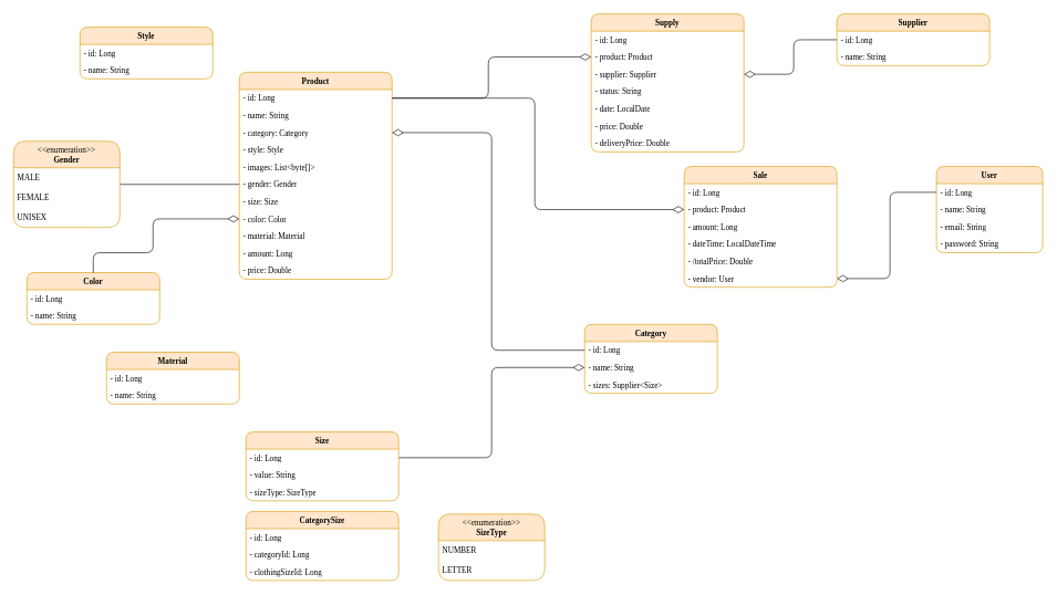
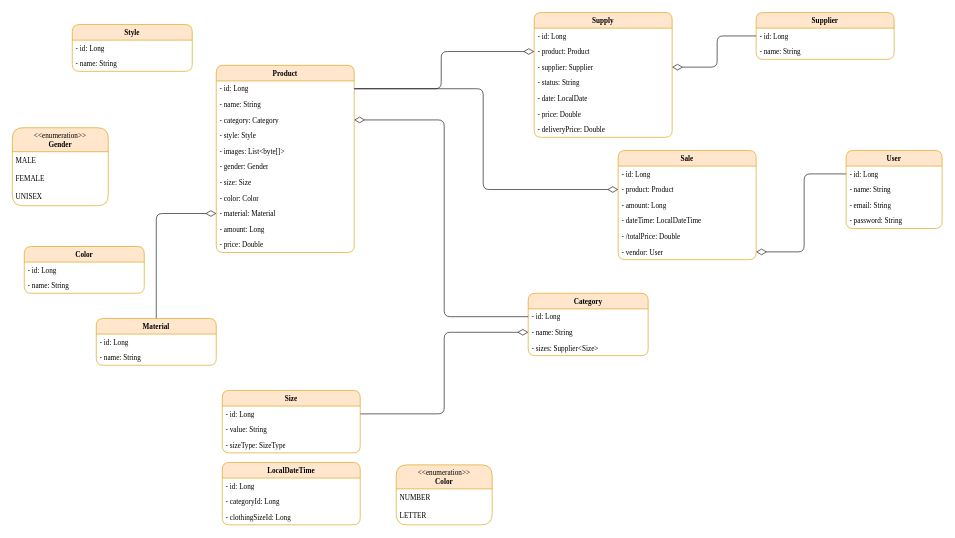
- <mxCell id="20" style="edgeStyle=orthogonalEdgeStyle;rounded=1;orthogonalLoop=1;jettySize=auto;html=1;entryX=0;entryY=0.5;entryDx=0;entryDy=0;endArrow=none;endFill=0;curved=0;" edge="1" parent="1" source="21" target="14"><mxGeometry relative="1" as="geometry" /></mxCell>
- <mxCell id="71" style="edgeStyle=orthogonalEdgeStyle;rounded=1;orthogonalLoop=1;jettySize=auto;html=1;entryX=0;entryY=0.5;entryDx=0;entryDy=0;curved=0;endArrow=diamondThin;endFill=0;endSize=15;exitX=0.5;exitY=0;exitDx=0;exitDy=0;" edge="1" parent="1" source="44" target="16"><mxGeometry relative="1" as="geometry"><mxPoint x="670" y="694" as="sourcePoint" /><mxPoint x="390" y="380" as="targetPoint" /><Array as="points"><mxPoint x="140" y="380" /><mxPoint x="230" y="380" /><mxPoint x="230" y="329" /></Array></mxGeometry></mxCell>
+ <mxCell id="47" value="" style="edgeStyle=orthogonalEdgeStyle;rounded=1;orthogonalLoop=1;jettySize=auto;html=1;entryX=0;entryY=0.5;entryDx=0;entryDy=0;curved=0;endArrow=diamondThin;endFill=0;endSize=15;" edge="1" parent="1" source="48" target="17"><mxGeometry relative="1" as="geometry" /></mxCell>
- <mxCell id="37" value="CategorySize" style="swimlane;fontStyle=1;align=center;verticalAlign=top;childLayout=stackLayout;horizontal=1;startSize=26;horizontalStack=0;resizeParent=1;resizeParentMax=0;resizeLast=0;collapsible=1;marginBottom=0;whiteSpace=wrap;html=1;fillColor=#ffe6cc;strokeColor=#d79b00;rounded=1;fontFamily=Cascadia Code;" vertex="1" parent="1"><mxGeometry x="370" y="770" width="230" height="104" as="geometry" /></mxCell>
+ <mxCell id="37" value="LocalDateTime" style="swimlane;fontStyle=1;align=center;verticalAlign=top;childLayout=stackLayout;horizontal=1;startSize=26;horizontalStack=0;resizeParent=1;resizeParentMax=0;resizeLast=0;collapsible=1;marginBottom=0;whiteSpace=wrap;html=1;fillColor=#ffe6cc;strokeColor=#d79b00;rounded=1;fontFamily=Cascadia Code;" vertex="1" parent="1"><mxGeometry x="370" y="770" width="230" height="104" as="geometry" /></mxCell>
- <mxCell id="34" value="&lt;div&gt;&amp;lt;&amp;lt;enumeration&amp;gt;&amp;gt;&lt;/div&gt;&lt;div&gt;&lt;b&gt;SizeType&lt;/b&gt;&lt;br&gt;&lt;/div&gt;" style="swimlane;fontStyle=0;align=center;verticalAlign=top;childLayout=stackLayout;horizontal=1;startSize=40;horizontalStack=0;resizeParent=1;resizeParentMax=0;resizeLast=0;collapsible=0;marginBottom=0;html=1;whiteSpace=wrap;fillColor=#ffe6cc;strokeColor=#d79b00;rounded=1;fontFamily=Cascadia Code;" vertex="1" parent="1"><mxGeometry x="660" y="774" width="160" height="100" as="geometry" /></mxCell>
+ <mxCell id="34" value="&lt;div&gt;&amp;lt;&amp;lt;enumeration&amp;gt;&amp;gt;&lt;/div&gt;&lt;div&gt;&lt;b&gt;Color&lt;/b&gt;&lt;br&gt;&lt;/div&gt;" style="swimlane;fontStyle=0;align=center;verticalAlign=top;childLayout=stackLayout;horizontal=1;startSize=40;horizontalStack=0;resizeParent=1;resizeParentMax=0;resizeLast=0;collapsible=0;marginBottom=0;html=1;whiteSpace=wrap;fillColor=#ffe6cc;strokeColor=#d79b00;rounded=1;fontFamily=Cascadia Code;" vertex="1" parent="1"><mxGeometry x="660" y="774" width="160" height="100" as="geometry" /></mxCell>
